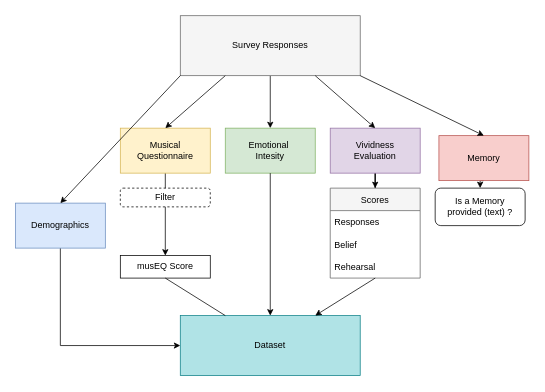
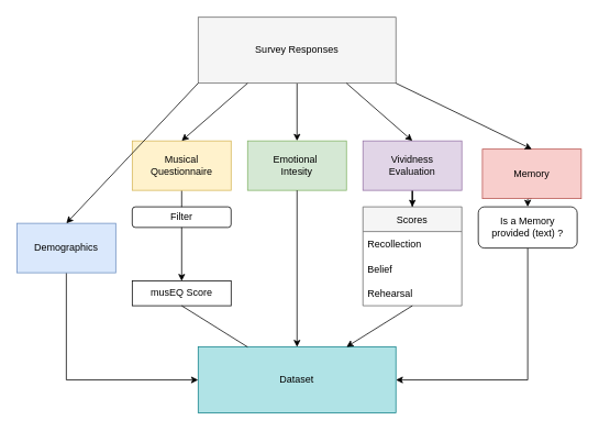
- <mxCell id="28" value="Filter" style="rounded=1;whiteSpace=wrap;html=1;align=center;dashed=1;" vertex="1" parent="1"><mxGeometry x="160" y="250" width="120" height="25" as="geometry" /></mxCell>
+ <mxCell id="28" value="Filter" style="rounded=1;whiteSpace=wrap;html=1;align=center;" vertex="1" parent="1"><mxGeometry x="160" y="250" width="120" height="25" as="geometry" /></mxCell>
- <mxCell id="23" value="Responses " style="text;strokeColor=none;fillColor=none;align=left;verticalAlign=middle;spacingLeft=4;spacingRight=4;overflow=hidden;points=[[0,0.5],[1,0.5]];portConstraint=eastwest;rotatable=0;" vertex="1" parent="22"><mxGeometry y="30" width="120" height="30" as="geometry" /></mxCell>
+ <mxCell id="23" value="Recollection " style="text;strokeColor=none;fillColor=none;align=left;verticalAlign=middle;spacingLeft=4;spacingRight=4;overflow=hidden;points=[[0,0.5],[1,0.5]];portConstraint=eastwest;rotatable=0;" vertex="1" parent="22"><mxGeometry y="30" width="120" height="30" as="geometry" /></mxCell>
+ <mxCell id="19" style="edgeStyle=orthogonalEdgeStyle;rounded=0;orthogonalLoop=1;jettySize=auto;html=1;entryX=1;entryY=0.5;entryDx=0;entryDy=0;" edge="1" parent="1" source="20" target="12"><mxGeometry relative="1" as="geometry"><Array as="points"><mxPoint x="640" y="460" /></Array></mxGeometry></mxCell>
